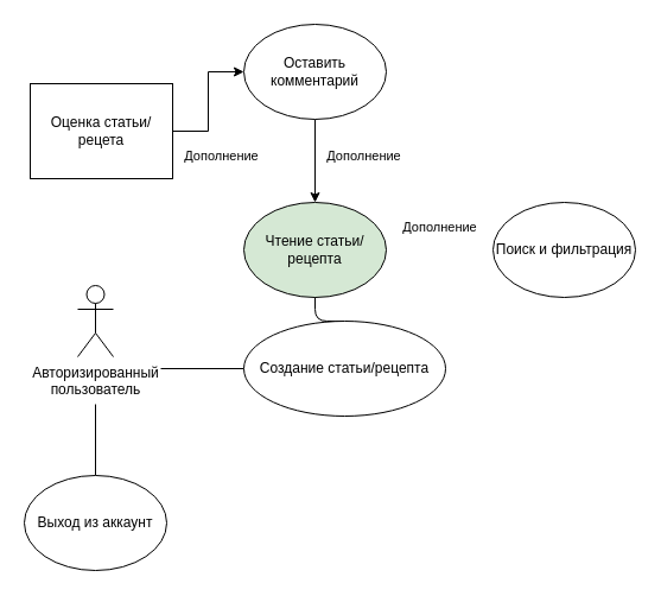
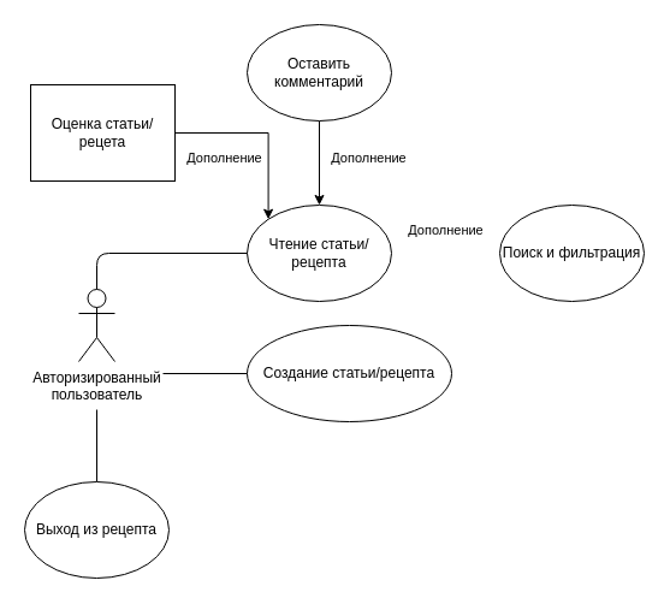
- <mxCell id="14" style="edgeStyle=orthogonalEdgeStyle;rounded=0;orthogonalLoop=1;jettySize=auto;html=1;" edge="1" parent="1" source="15" target="8"><mxGeometry relative="1" as="geometry" /></mxCell>
+ <mxCell id="14" style="edgeStyle=orthogonalEdgeStyle;rounded=0;orthogonalLoop=1;jettySize=auto;html=1;entryX=0;entryY=0;entryDx=0;entryDy=0;" edge="1" parent="1" source="15" target="3"><mxGeometry relative="1" as="geometry" /></mxCell>
- <mxCell id="3" value="Чтение статьи/рецепта" style="ellipse;whiteSpace=wrap;html=1;fillColor=#d5e8d4;" vertex="1" parent="1"><mxGeometry x="205" y="170" width="120" height="80" as="geometry" /></mxCell>
+ <mxCell id="3" value="Чтение статьи/рецепта" style="ellipse;whiteSpace=wrap;html=1;" vertex="1" parent="1"><mxGeometry x="205" y="170" width="120" height="80" as="geometry" /></mxCell>
- <mxCell id="5" style="edgeStyle=orthogonalEdgeStyle;rounded=1;orthogonalLoop=1;jettySize=auto;html=1;endArrow=none;startFill=0;curved=0;" edge="1" parent="1" source="3" target="11"><mxGeometry relative="1" as="geometry" /></mxCell>
+ <mxCell id="5" style="edgeStyle=orthogonalEdgeStyle;rounded=1;orthogonalLoop=1;jettySize=auto;html=1;entryX=0.5;entryY=0;entryDx=0;entryDy=0;entryPerimeter=0;endArrow=none;startFill=0;curved=0;" edge="1" parent="1" source="3" target="2"><mxGeometry relative="1" as="geometry" /></mxCell>
- <mxCell id="13" value="Выход из аккаунт" style="ellipse;whiteSpace=wrap;html=1;" vertex="1" parent="1"><mxGeometry x="20" y="400" width="120" height="80" as="geometry" /></mxCell>
+ <mxCell id="13" value="Выход из рецепта" style="ellipse;whiteSpace=wrap;html=1;" vertex="1" parent="1"><mxGeometry x="20" y="400" width="120" height="80" as="geometry" /></mxCell>
